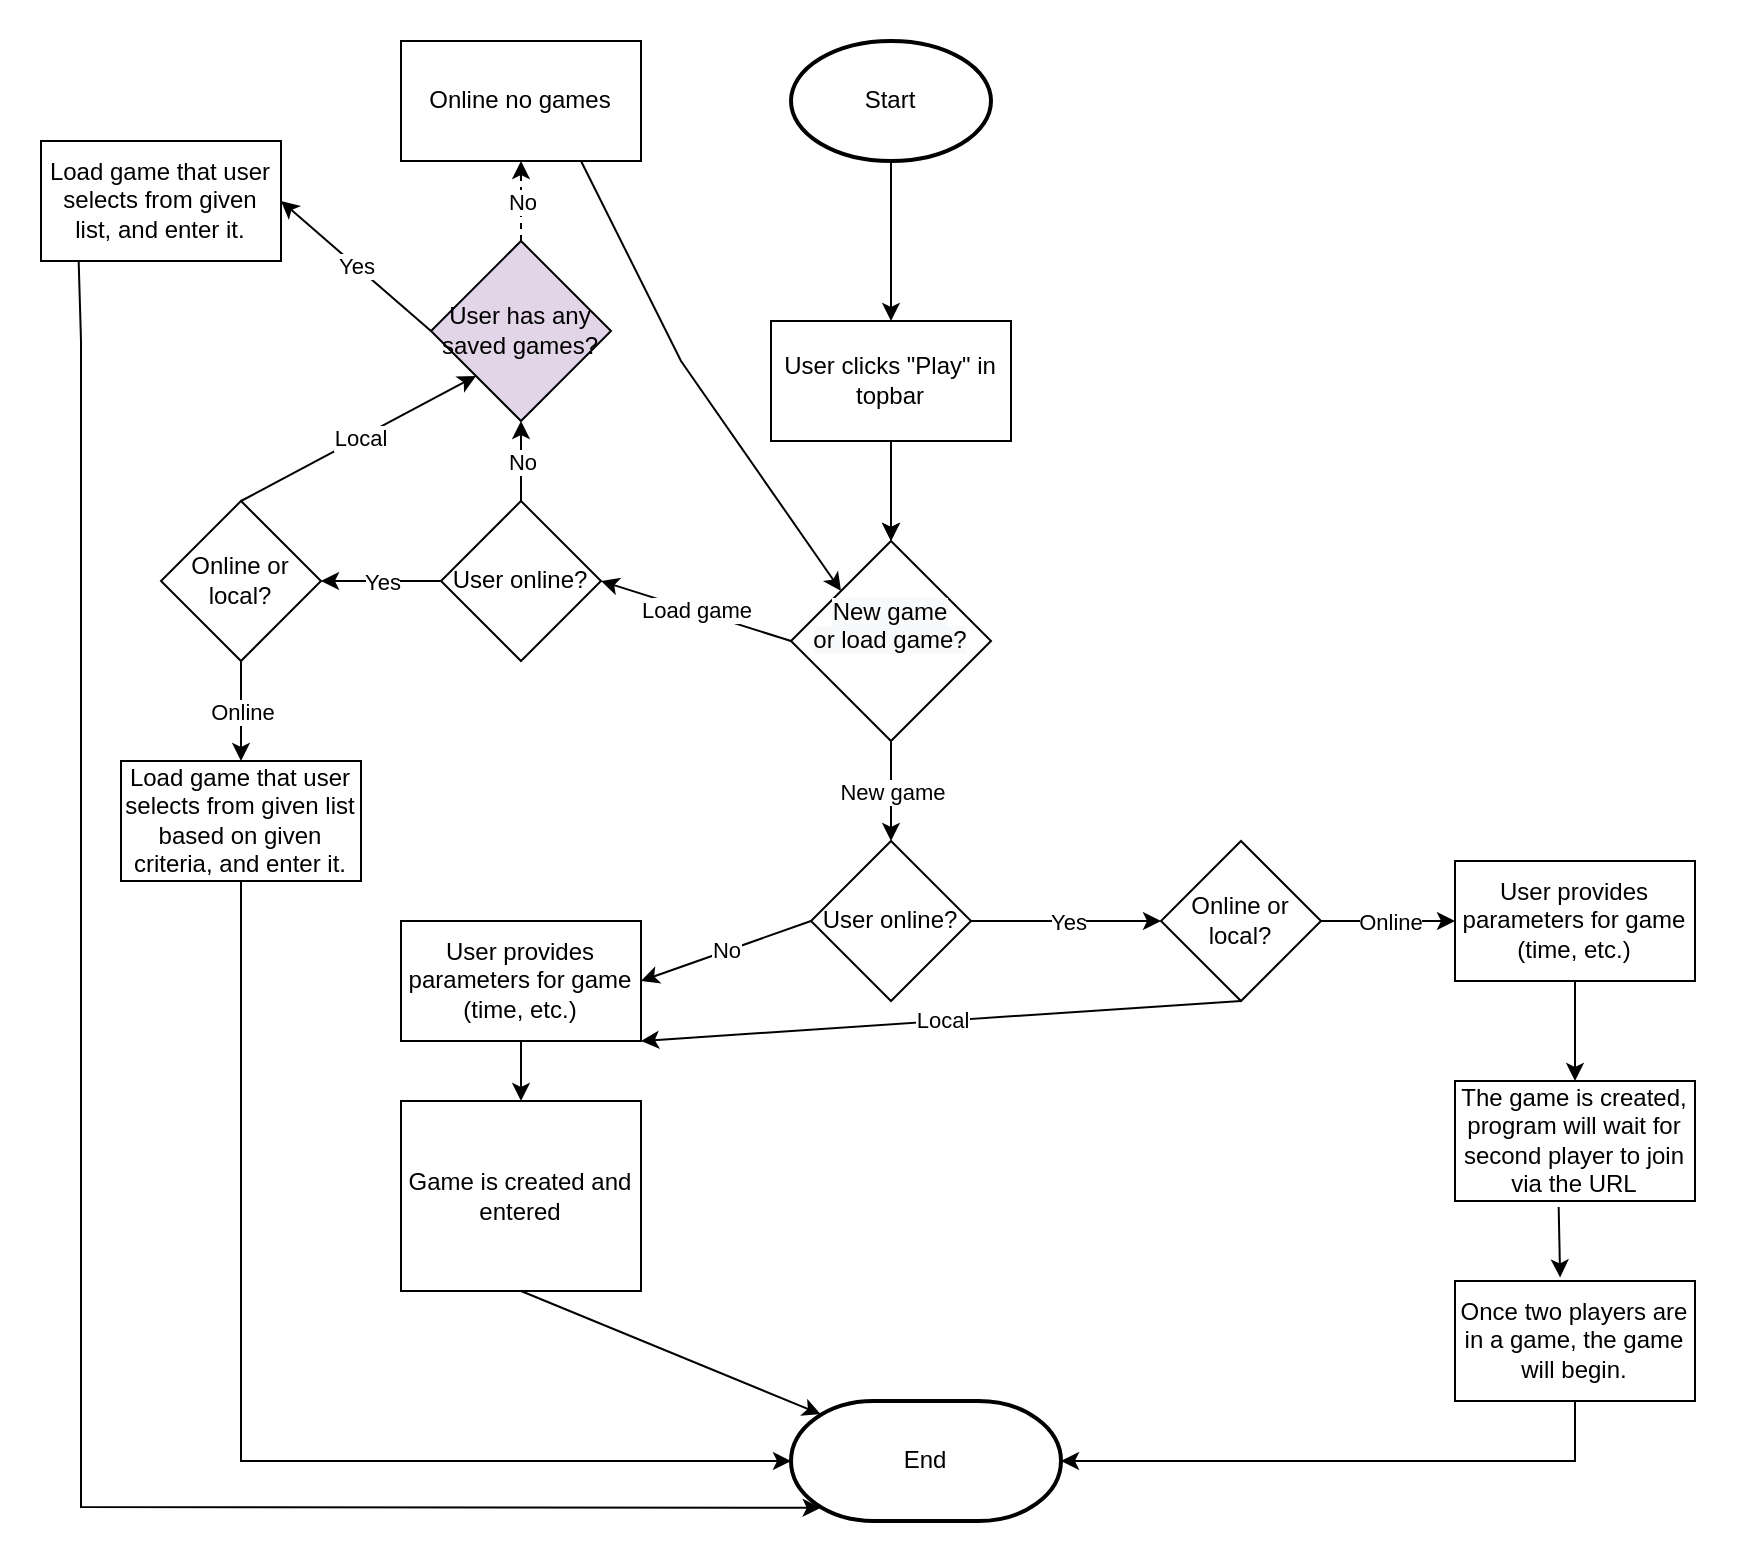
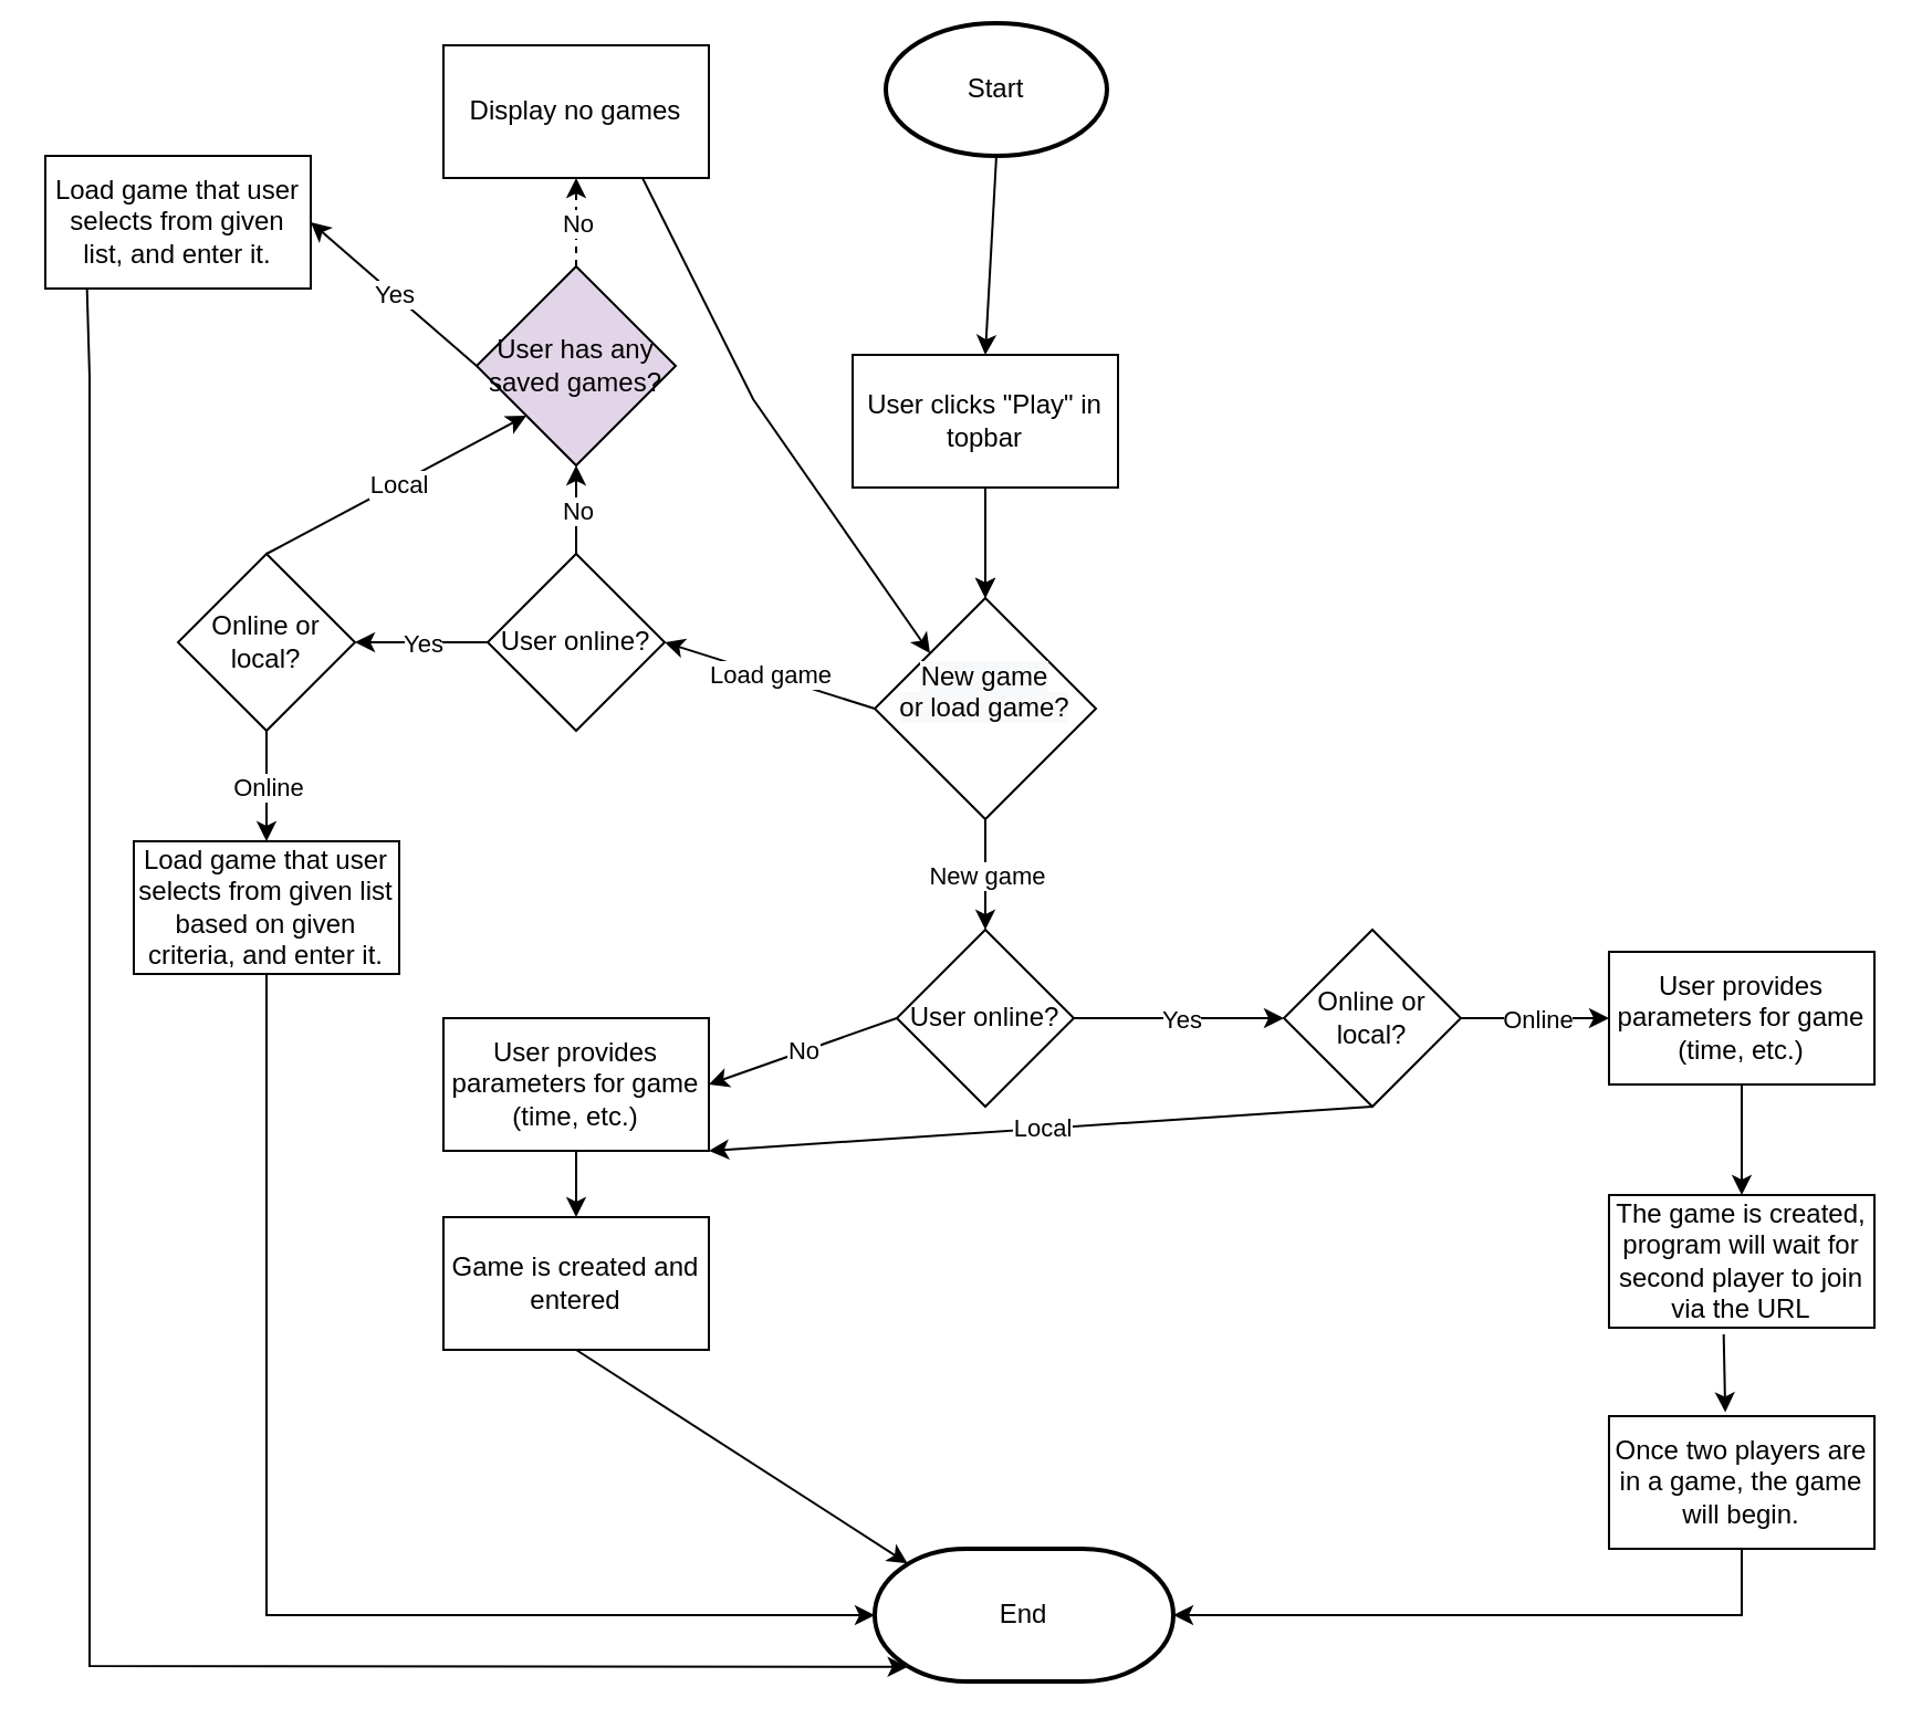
- <mxCell id="17" value="&lt;span&gt;Online no games&lt;/span&gt;" style="rounded=0;whiteSpace=wrap;html=1;" parent="1" vertex="1"><mxGeometry x="200" y="20" width="120" height="60" as="geometry" /></mxCell>
+ <mxCell id="17" value="&lt;span&gt;Display no games&lt;/span&gt;" style="rounded=0;whiteSpace=wrap;html=1;" parent="1" vertex="1"><mxGeometry x="200" y="20" width="120" height="60" as="geometry" /></mxCell>
- <mxCell id="53" value="Start" style="strokeWidth=2;html=1;shape=mxgraph.flowchart.start_1;whiteSpace=wrap;" parent="1" vertex="1"><mxGeometry x="395" y="20" width="100" height="60" as="geometry" /></mxCell>
+ <mxCell id="53" value="Start" style="strokeWidth=2;html=1;shape=mxgraph.flowchart.start_1;whiteSpace=wrap;" parent="1" vertex="1"><mxGeometry x="400" y="10" width="100" height="60" as="geometry" /></mxCell>
- <mxCell id="33" value="Game is created and entered" style="rounded=0;whiteSpace=wrap;html=1;" parent="1" vertex="1"><mxGeometry x="200" y="550" width="120" height="95" as="geometry" /></mxCell>
+ <mxCell id="33" value="Game is created and entered" style="rounded=0;whiteSpace=wrap;html=1;" parent="1" vertex="1"><mxGeometry x="200" y="550" width="120" height="60" as="geometry" /></mxCell>
